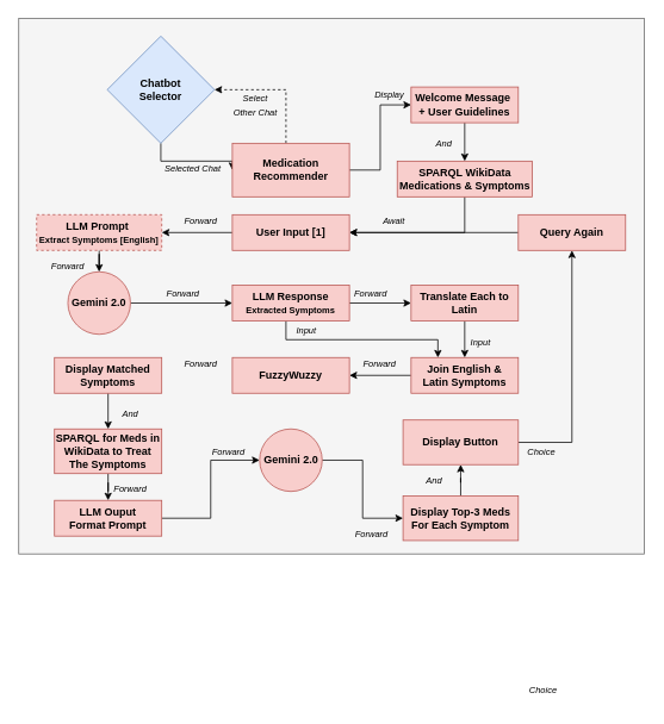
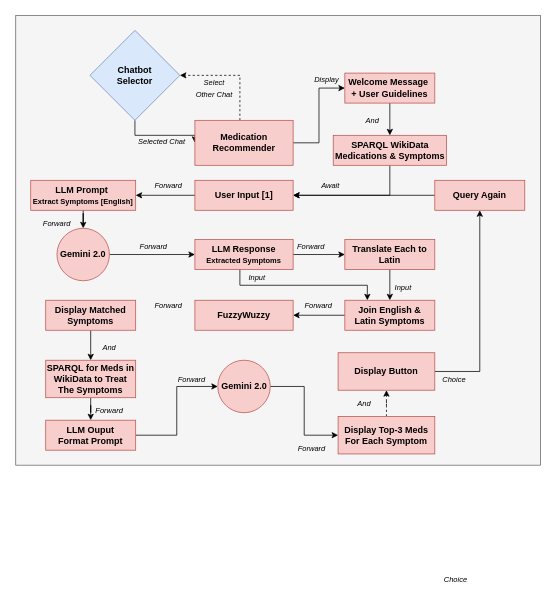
- <mxCell id="15" value="&lt;b&gt;LLM Prompt&amp;nbsp;&lt;br&gt;&lt;/b&gt;&lt;font style=&quot;font-size: 10px;&quot;&gt;&lt;b&gt;Extract Symptoms [English]&lt;/b&gt;&lt;/font&gt;" style="rounded=0;whiteSpace=wrap;html=1;fillColor=#f8cecc;strokeColor=#b85450;dashed=1;" vertex="1" parent="1"><mxGeometry x="40" y="240" width="140" height="40" as="geometry" /></mxCell>
+ <mxCell id="15" value="&lt;b&gt;LLM Prompt&amp;nbsp;&lt;br&gt;&lt;/b&gt;&lt;font style=&quot;font-size: 10px;&quot;&gt;&lt;b&gt;Extract Symptoms [English]&lt;/b&gt;&lt;/font&gt;" style="rounded=0;whiteSpace=wrap;html=1;fillColor=#f8cecc;strokeColor=#b85450;" vertex="1" parent="1"><mxGeometry x="40" y="240" width="140" height="40" as="geometry" /></mxCell>
- <mxCell id="46" style="edgeStyle=orthogonalEdgeStyle;rounded=0;orthogonalLoop=1;jettySize=auto;html=1;entryX=0.5;entryY=1;entryDx=0;entryDy=0;" edge="1" parent="1" source="47" target="32"><mxGeometry relative="1" as="geometry" /></mxCell>
+ <mxCell id="46" style="edgeStyle=orthogonalEdgeStyle;rounded=0;orthogonalLoop=1;jettySize=auto;html=1;entryX=0.5;entryY=1;entryDx=0;entryDy=0;dashed=1;" edge="1" parent="1" source="47" target="32"><mxGeometry relative="1" as="geometry" /></mxCell>
